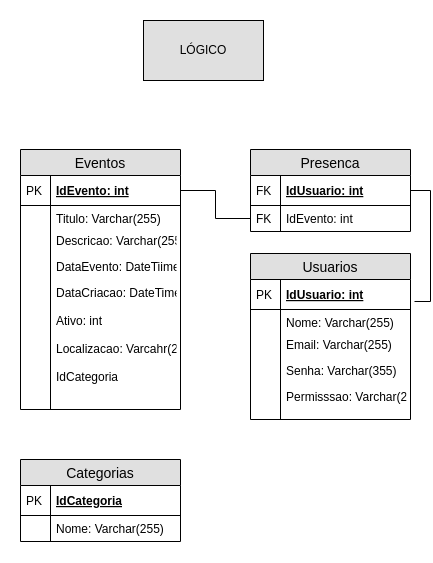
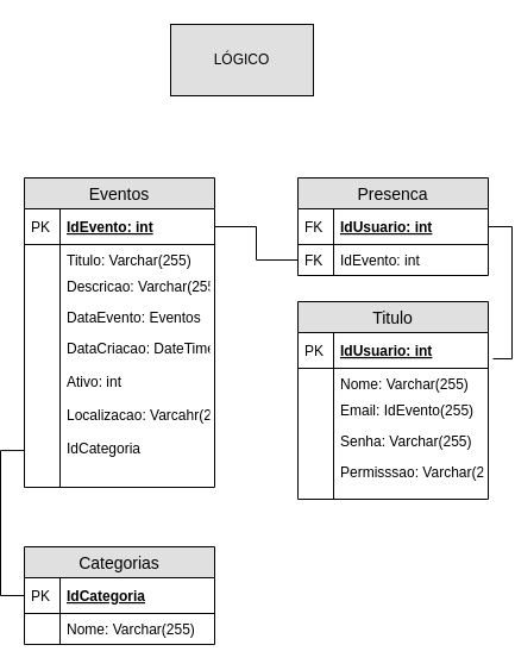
- <mxCell id="26" value="DataEvento: DateTiime" style="shape=partialRectangle;top=0;left=0;right=0;bottom=0;align=left;verticalAlign=top;fillColor=none;spacingLeft=34;spacingRight=4;overflow=hidden;rotatable=0;points=[[0,0.5],[1,0.5]];portConstraint=eastwest;dropTarget=0;fontSize=12;" vertex="1" parent="19"><mxGeometry y="104" width="160" height="26" as="geometry" /></mxCell>
+ <mxCell id="26" value="DataEvento: Eventos" style="shape=partialRectangle;top=0;left=0;right=0;bottom=0;align=left;verticalAlign=top;fillColor=none;spacingLeft=34;spacingRight=4;overflow=hidden;rotatable=0;points=[[0,0.5],[1,0.5]];portConstraint=eastwest;dropTarget=0;fontSize=12;" vertex="1" parent="19"><mxGeometry y="104" width="160" height="26" as="geometry" /></mxCell>
- <mxCell id="3" value="Usuarios" style="swimlane;fontStyle=0;childLayout=stackLayout;horizontal=1;startSize=26;fillColor=#e0e0e0;horizontalStack=0;resizeParent=1;resizeParentMax=0;resizeLast=0;collapsible=1;marginBottom=0;swimlaneFillColor=#ffffff;align=center;fontSize=14;" vertex="1" parent="1"><mxGeometry x="250" y="253" width="160" height="166" as="geometry" /></mxCell>
+ <mxCell id="3" value="Titulo" style="swimlane;fontStyle=0;childLayout=stackLayout;horizontal=1;startSize=26;fillColor=#e0e0e0;horizontalStack=0;resizeParent=1;resizeParentMax=0;resizeLast=0;collapsible=1;marginBottom=0;swimlaneFillColor=#ffffff;align=center;fontSize=14;" vertex="1" parent="1"><mxGeometry x="250" y="253" width="160" height="166" as="geometry" /></mxCell>
- <mxCell id="8" value="Email: Varchar(255)" style="shape=partialRectangle;top=0;left=0;right=0;bottom=0;align=left;verticalAlign=top;fillColor=none;spacingLeft=34;spacingRight=4;overflow=hidden;rotatable=0;points=[[0,0.5],[1,0.5]];portConstraint=eastwest;dropTarget=0;fontSize=12;" vertex="1" parent="3"><mxGeometry y="78" width="160" height="26" as="geometry" /></mxCell>
+ <mxCell id="8" value="Email: IdEvento(255)" style="shape=partialRectangle;top=0;left=0;right=0;bottom=0;align=left;verticalAlign=top;fillColor=none;spacingLeft=34;spacingRight=4;overflow=hidden;rotatable=0;points=[[0,0.5],[1,0.5]];portConstraint=eastwest;dropTarget=0;fontSize=12;" vertex="1" parent="3"><mxGeometry y="78" width="160" height="26" as="geometry" /></mxCell>
- <mxCell id="10" value="Senha: Varchar(355)" style="shape=partialRectangle;top=0;left=0;right=0;bottom=0;align=left;verticalAlign=top;fillColor=none;spacingLeft=34;spacingRight=4;overflow=hidden;rotatable=0;points=[[0,0.5],[1,0.5]];portConstraint=eastwest;dropTarget=0;fontSize=12;" vertex="1" parent="3"><mxGeometry y="104" width="160" height="26" as="geometry" /></mxCell>
+ <mxCell id="10" value="Senha: Varchar(255)" style="shape=partialRectangle;top=0;left=0;right=0;bottom=0;align=left;verticalAlign=top;fillColor=none;spacingLeft=34;spacingRight=4;overflow=hidden;rotatable=0;points=[[0,0.5],[1,0.5]];portConstraint=eastwest;dropTarget=0;fontSize=12;" vertex="1" parent="3"><mxGeometry y="104" width="160" height="26" as="geometry" /></mxCell>
+ <mxCell id="35" style="edgeStyle=orthogonalEdgeStyle;rounded=0;orthogonalLoop=1;jettySize=auto;html=1;exitX=0;exitY=0.5;exitDx=0;exitDy=0;entryX=0;entryY=0.762;entryDx=0;entryDy=0;entryPerimeter=0;endArrow=none;endFill=0;" edge="1" parent="1" source="15" target="28"><mxGeometry relative="1" as="geometry" /></mxCell>
